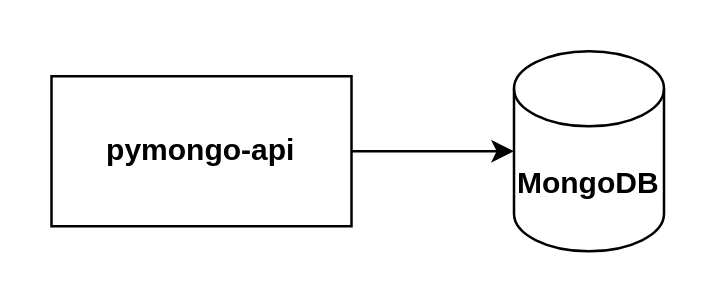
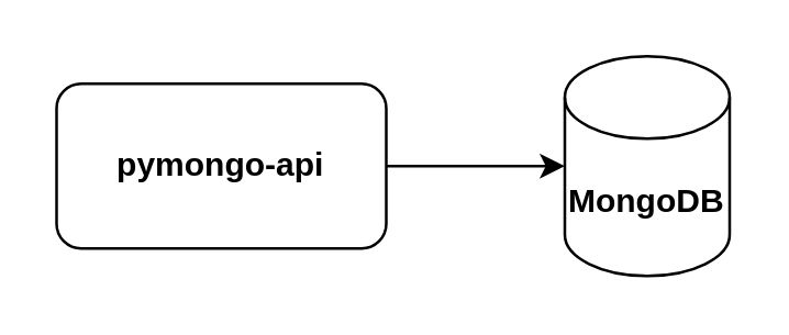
- <mxCell id="3" value="&lt;b&gt;pymongo-api&lt;/b&gt;" style="whiteSpace=wrap;html=1;rounded=0;" vertex="1" parent="1"><mxGeometry x="20" y="30" width="120" height="60" as="geometry" /></mxCell>
+ <mxCell id="3" value="&lt;b&gt;pymongo-api&lt;/b&gt;" style="rounded=1;whiteSpace=wrap;html=1;" vertex="1" parent="1"><mxGeometry x="20" y="30" width="120" height="60" as="geometry" /></mxCell>
